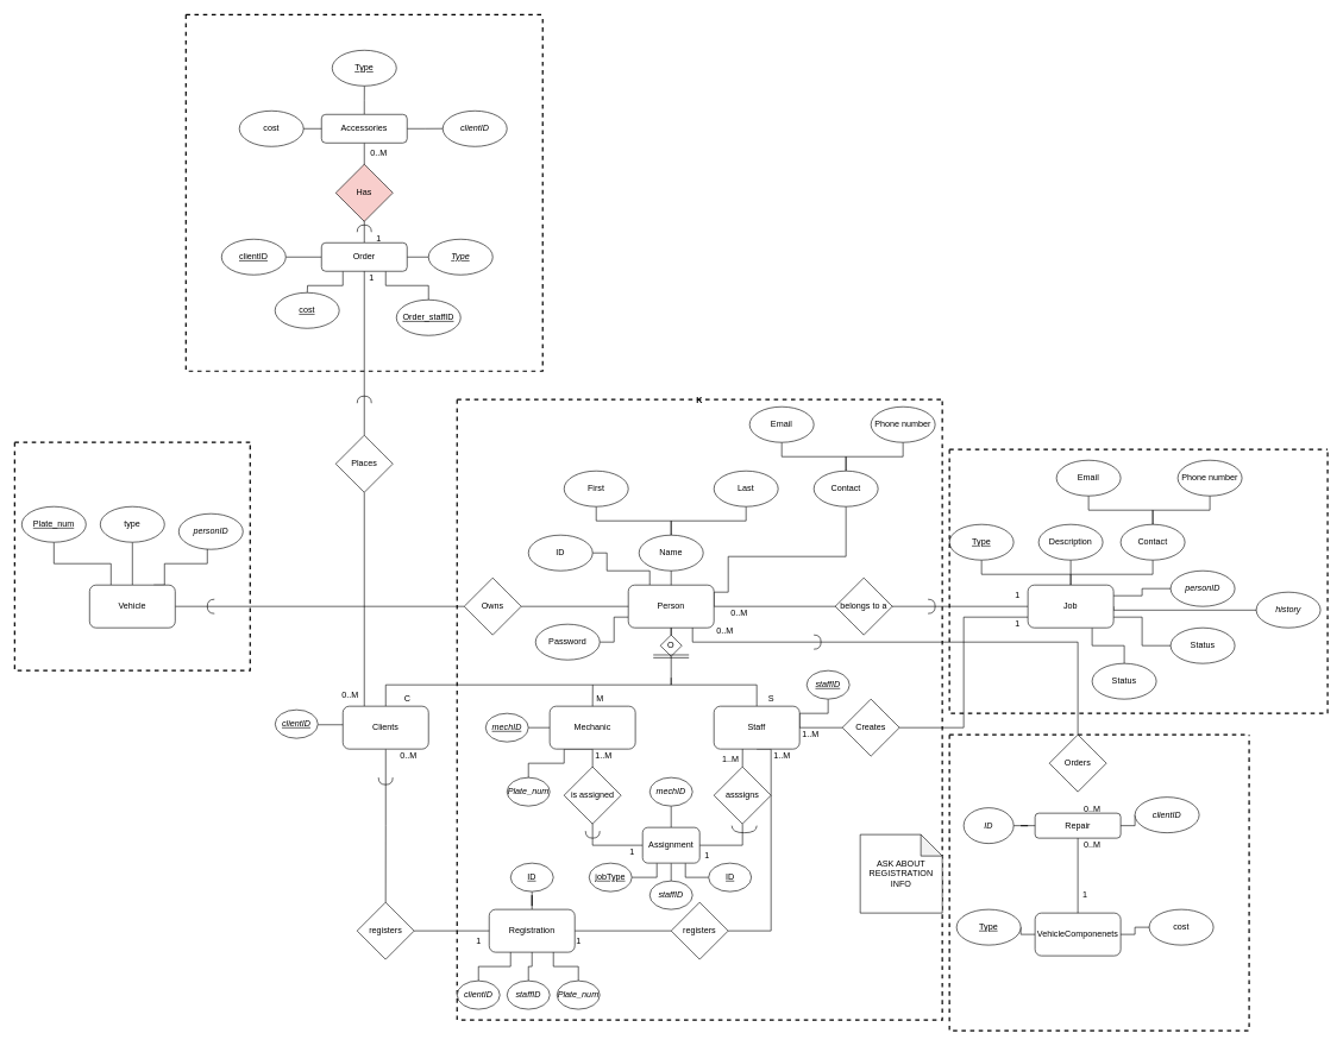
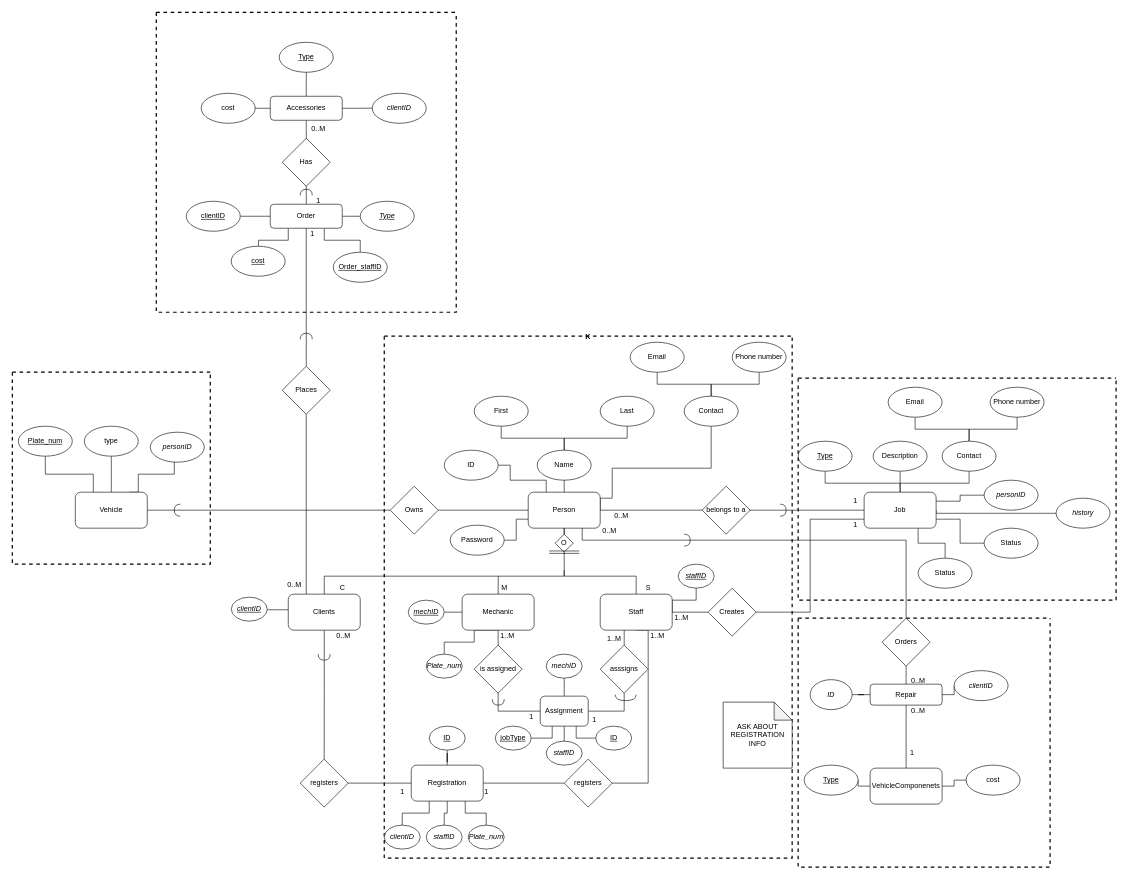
- <mxCell id="163" value="Has" style="rhombus;whiteSpace=wrap;html=1;fillColor=#f8cecc;" parent="160" vertex="1"><mxGeometry x="210" y="210" width="80" height="80" as="geometry" /></mxCell>
+ <mxCell id="163" value="Has" style="rhombus;whiteSpace=wrap;html=1;" parent="160" vertex="1"><mxGeometry x="210" y="210" width="80" height="80" as="geometry" /></mxCell>
+ <mxCell id="124" style="edgeStyle=orthogonalEdgeStyle;rounded=0;orthogonalLoop=1;jettySize=auto;html=1;exitX=0.5;exitY=1;exitDx=0;exitDy=0;entryX=0.5;entryY=0;entryDx=0;entryDy=0;endArrow=none;endFill=0;startSize=15;endSize=8;" parent="1" source="125" target="117" edge="1"><mxGeometry relative="1" as="geometry" /></mxCell>
